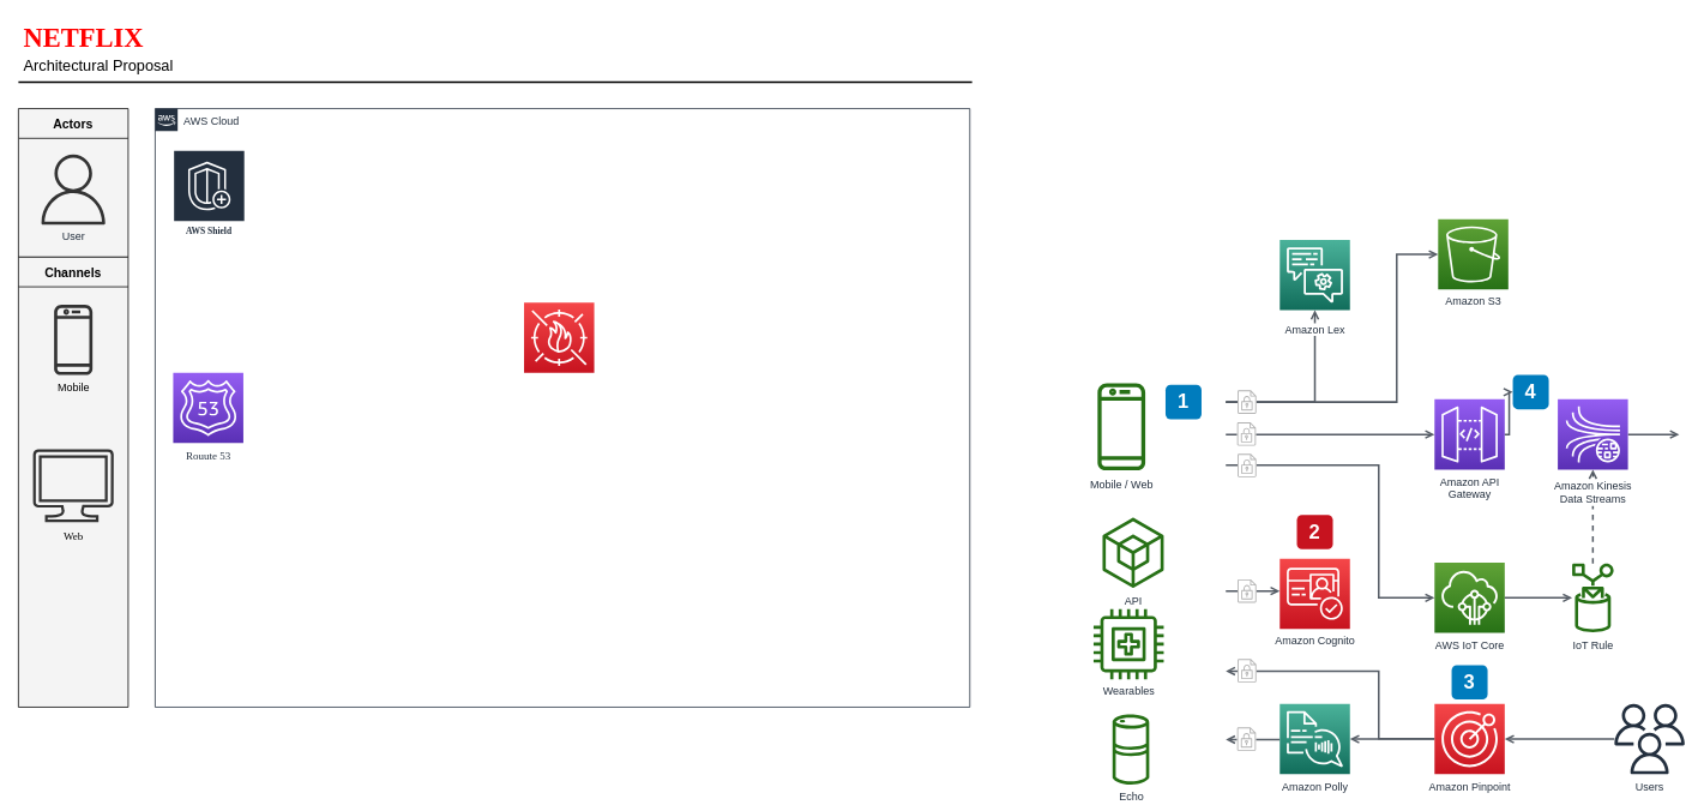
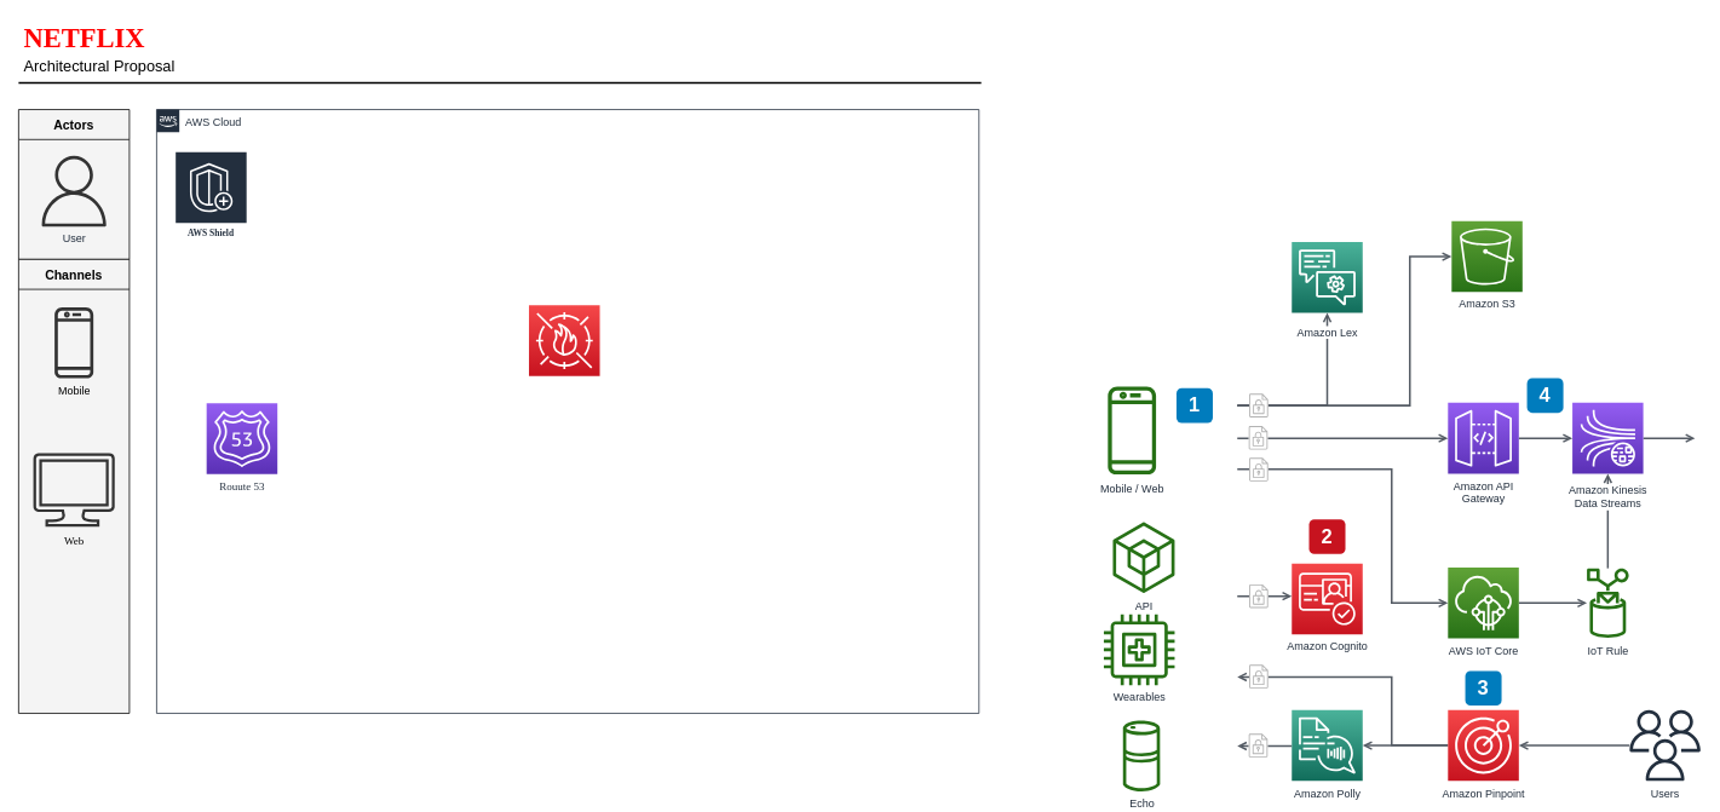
- <mxCell id="4" value="Rouute 53" style="sketch=0;points=[[0,0,0],[0.25,0,0],[0.5,0,0],[0.75,0,0],[1,0,0],[0,1,0],[0.25,1,0],[0.5,1,0],[0.75,1,0],[1,1,0],[0,0.25,0],[0,0.5,0],[0,0.75,0],[1,0.25,0],[1,0.5,0],[1,0.75,0]];outlineConnect=0;fontColor=#232F3E;gradientColor=#945DF2;gradientDirection=north;fillColor=#5A30B5;strokeColor=#ffffff;dashed=0;verticalLabelPosition=bottom;verticalAlign=top;align=center;html=1;fontSize=12;fontStyle=0;aspect=fixed;shape=mxgraph.aws4.resourceIcon;resIcon=mxgraph.aws4.route_53;labelBorderColor=none;fillStyle=auto;strokeWidth=3;fontFamily=Tahoma;" vertex="1" parent="2"><mxGeometry x="20" y="293.5" width="78" height="78" as="geometry" /></mxCell>
+ <mxCell id="4" value="Rouute 53" style="sketch=0;points=[[0,0,0],[0.25,0,0],[0.5,0,0],[0.75,0,0],[1,0,0],[0,1,0],[0.25,1,0],[0.5,1,0],[0.75,1,0],[1,1,0],[0,0.25,0],[0,0.5,0],[0,0.75,0],[1,0.25,0],[1,0.5,0],[1,0.75,0]];outlineConnect=0;fontColor=#232F3E;gradientColor=#945DF2;gradientDirection=north;fillColor=#5A30B5;strokeColor=#ffffff;dashed=0;verticalLabelPosition=bottom;verticalAlign=top;align=center;html=1;fontSize=12;fontStyle=0;aspect=fixed;shape=mxgraph.aws4.resourceIcon;resIcon=mxgraph.aws4.route_53;labelBorderColor=none;fillStyle=auto;strokeWidth=3;fontFamily=Tahoma;" vertex="1" parent="2"><mxGeometry x="55" y="323.5" width="78" height="78" as="geometry" /></mxCell>
- <mxCell id="11" value="" style="edgeStyle=elbowEdgeStyle;rounded=0;orthogonalLoop=1;jettySize=auto;html=1;endArrow=open;endFill=0;strokeColor=#545B64;strokeWidth=2;fontSize=14;" edge="1" parent="1" source="30" target="27"><mxGeometry relative="1" as="geometry" /></mxCell>
+ <mxCell id="11" value="" style="edgeStyle=elbowEdgeStyle;rounded=0;orthogonalLoop=1;jettySize=auto;html=1;endArrow=open;endFill=0;strokeColor=#545B64;strokeWidth=2;fontSize=14;" edge="1" parent="1" source="30" target="31"><mxGeometry relative="1" as="geometry" /></mxCell>
- <mxCell id="17" value="" style="edgeStyle=elbowEdgeStyle;rounded=0;orthogonalLoop=1;jettySize=auto;html=1;endArrow=open;endFill=0;strokeColor=#545B64;strokeWidth=2;fontSize=14;dashed=1;" edge="1" parent="1" source="36" target="31"><mxGeometry relative="1" as="geometry" /></mxCell>
+ <mxCell id="17" value="" style="edgeStyle=elbowEdgeStyle;rounded=0;orthogonalLoop=1;jettySize=auto;html=1;endArrow=open;endFill=0;strokeColor=#545B64;strokeWidth=2;fontSize=14;" edge="1" parent="1" source="36" target="31"><mxGeometry relative="1" as="geometry" /></mxCell>
